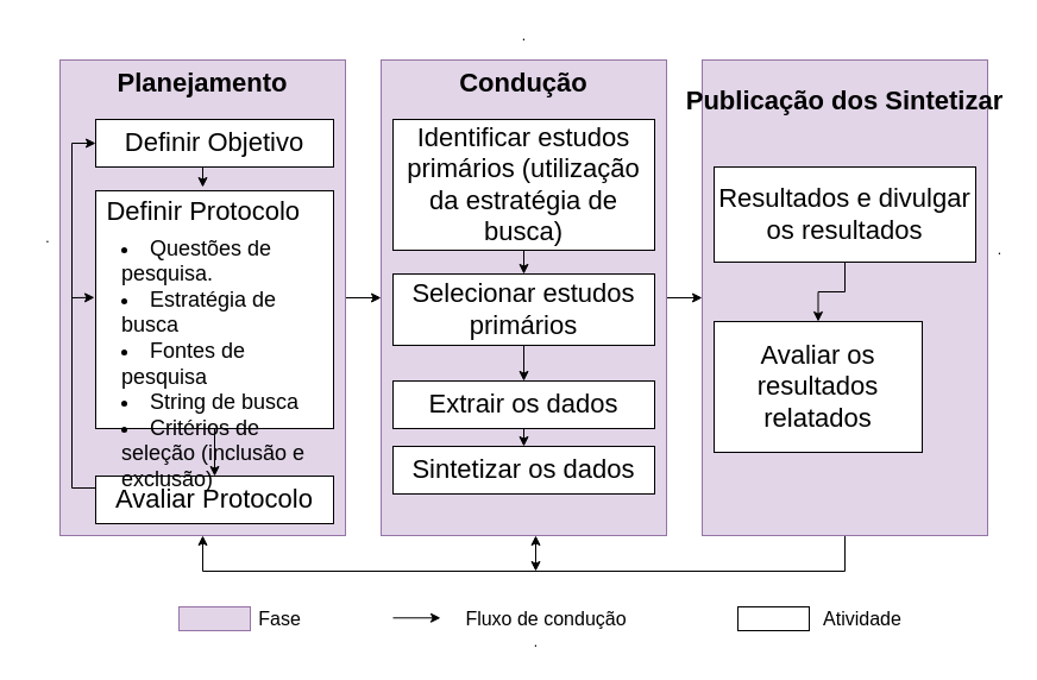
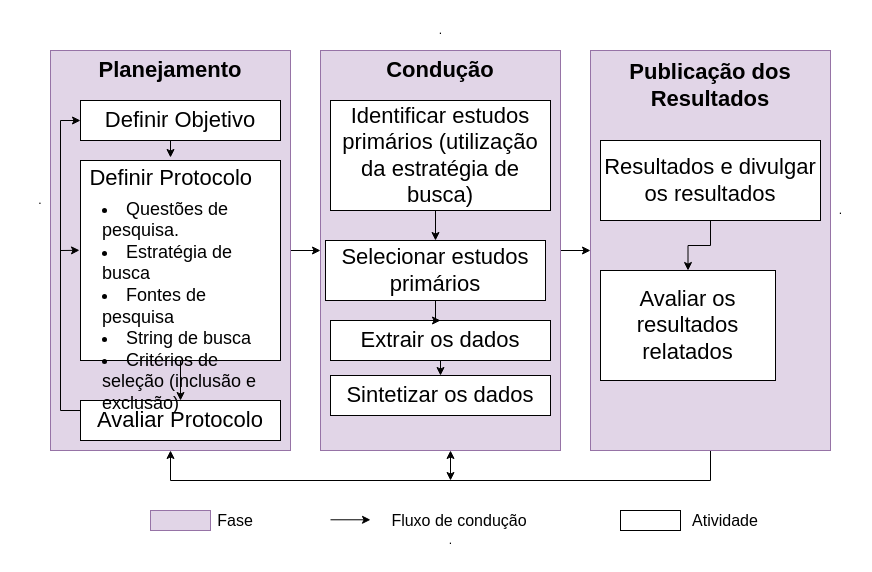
- <mxCell id="19" value="&lt;font style=&quot;font-size: 22px&quot;&gt;&lt;b&gt;Publicação dos Sintetizar&lt;/b&gt;&lt;/font&gt;" style="text;html=1;strokeColor=none;fillColor=none;align=center;verticalAlign=middle;whiteSpace=wrap;rounded=0;" vertex="1" parent="1"><mxGeometry x="570" y="50" width="280" height="70" as="geometry" /></mxCell>
+ <mxCell id="19" value="&lt;font style=&quot;font-size: 22px&quot;&gt;&lt;b&gt;Publicação dos Resultados&lt;/b&gt;&lt;/font&gt;" style="text;html=1;strokeColor=none;fillColor=none;align=center;verticalAlign=middle;whiteSpace=wrap;rounded=0;" vertex="1" parent="1"><mxGeometry x="570" y="50" width="280" height="70" as="geometry" /></mxCell>
- <mxCell id="25" value="&lt;font style=&quot;font-size: 22px&quot;&gt;Selecionar estudos primários&lt;/font&gt;" style="rounded=0;whiteSpace=wrap;html=1;" vertex="1" parent="1"><mxGeometry x="330" y="230" width="220" height="60" as="geometry" /></mxCell>
+ <mxCell id="25" value="&lt;font style=&quot;font-size: 22px&quot;&gt;Selecionar estudos primários&lt;/font&gt;" style="rounded=0;whiteSpace=wrap;html=1;" vertex="1" parent="1"><mxGeometry x="325" y="240" width="220" height="60" as="geometry" /></mxCell>
